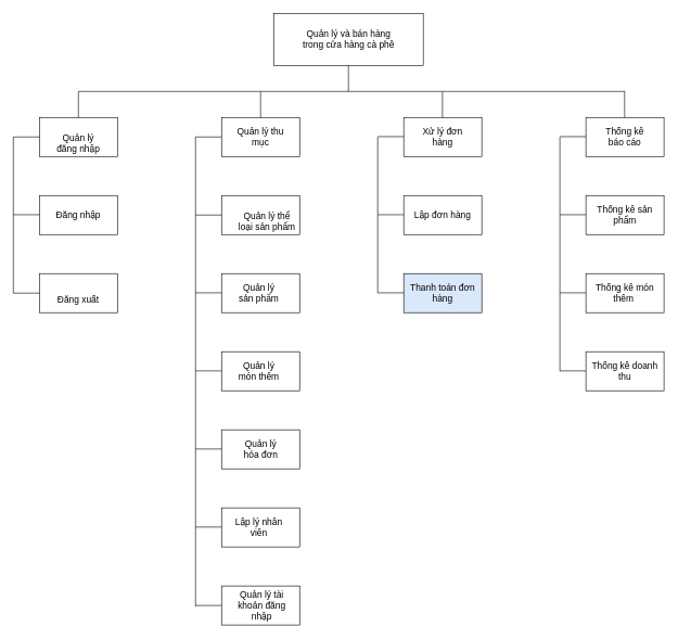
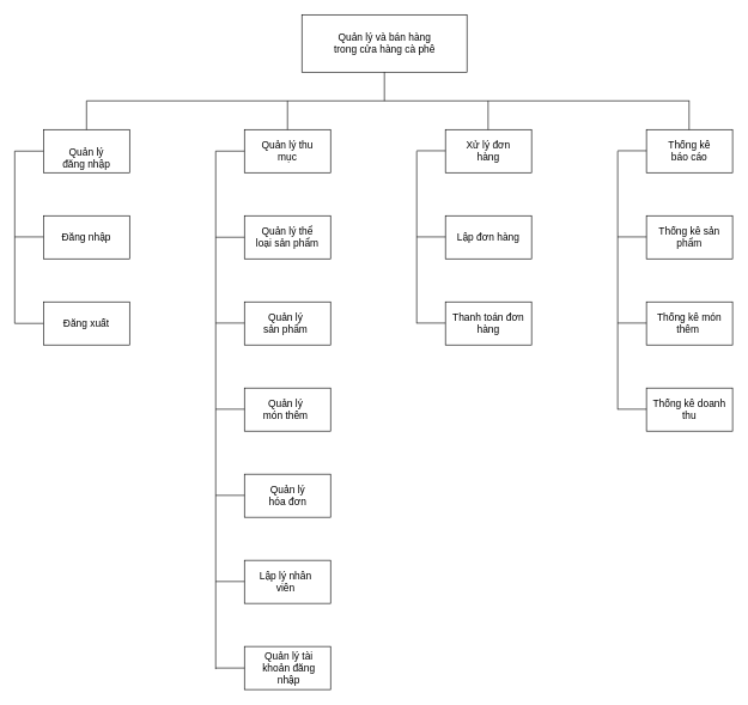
- <mxCell id="26" value="Quản lý thể loại sản phẩm" style="text;html=1;strokeColor=none;fillColor=none;align=center;verticalAlign=middle;whiteSpace=wrap;rounded=0;fontSize=14;" parent="1" vertex="1"><mxGeometry x="365" y="325" width="90" height="30" as="geometry" /></mxCell>
+ <mxCell id="26" value="Quản lý thể loại sản phẩm" style="text;html=1;strokeColor=none;fillColor=none;align=center;verticalAlign=middle;whiteSpace=wrap;rounded=0;fontSize=14;" parent="1" vertex="1"><mxGeometry x="355" y="315" width="90" height="30" as="geometry" /></mxCell>
- <mxCell id="58" value="Thanh toán đơn hàng" style="rounded=0;whiteSpace=wrap;html=1;fontSize=14;fillColor=#dae8fc;" parent="1" vertex="1"><mxGeometry x="620" y="420" width="120" height="60" as="geometry" /></mxCell>
+ <mxCell id="58" value="Thanh toán đơn hàng" style="rounded=0;whiteSpace=wrap;html=1;fontSize=14;" parent="1" vertex="1"><mxGeometry x="620" y="420" width="120" height="60" as="geometry" /></mxCell>
- <mxCell id="19" value="Đăng xuất" style="text;html=1;strokeColor=none;fillColor=none;align=center;verticalAlign=middle;whiteSpace=wrap;rounded=0;fontSize=14;" parent="1" vertex="1"><mxGeometry x="80" y="445" width="80" height="30" as="geometry" /></mxCell>
+ <mxCell id="19" value="Đăng xuất" style="text;html=1;strokeColor=none;fillColor=none;align=center;verticalAlign=middle;whiteSpace=wrap;rounded=0;fontSize=14;" parent="1" vertex="1"><mxGeometry x="80" y="435" width="80" height="30" as="geometry" /></mxCell>
